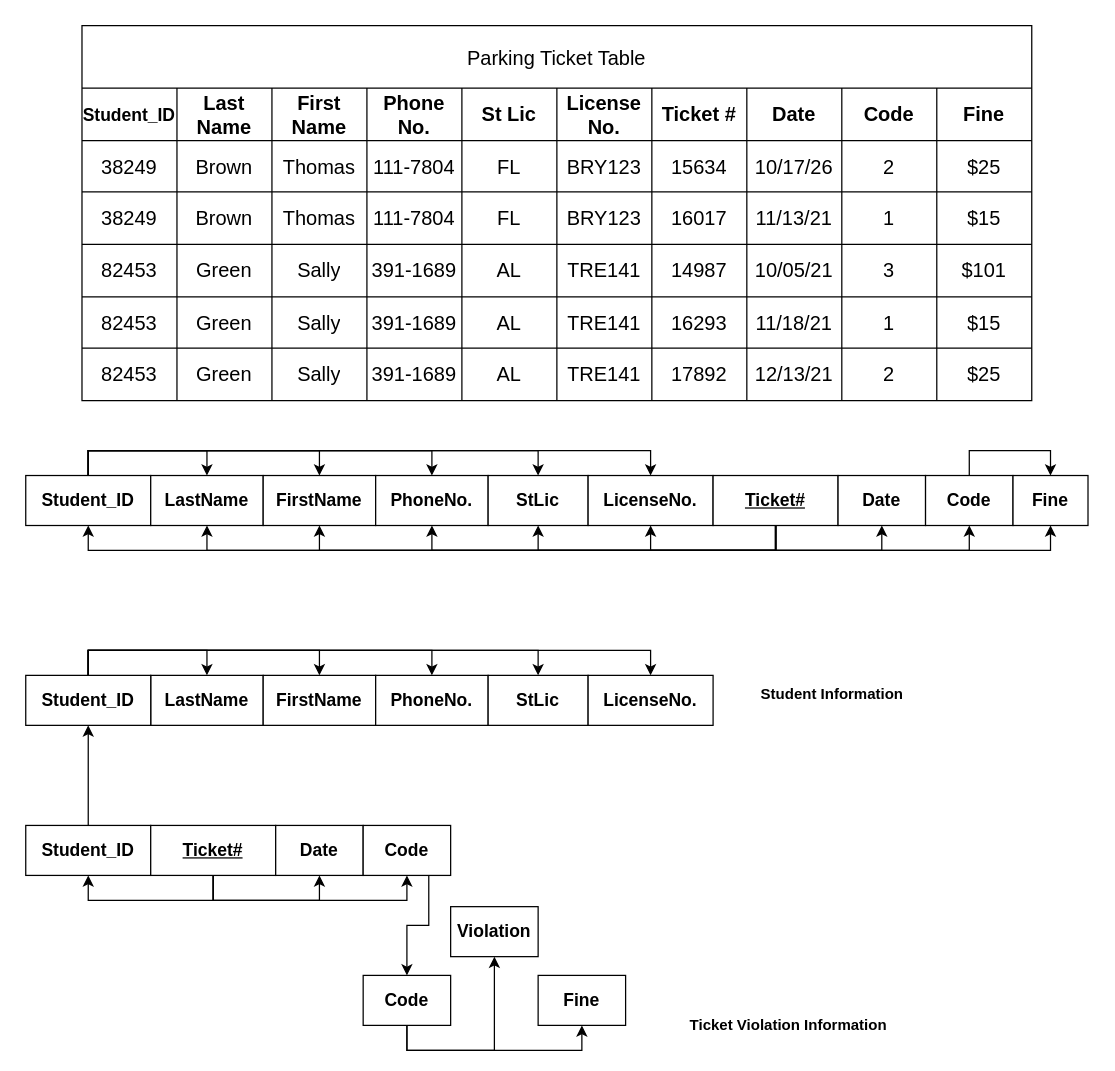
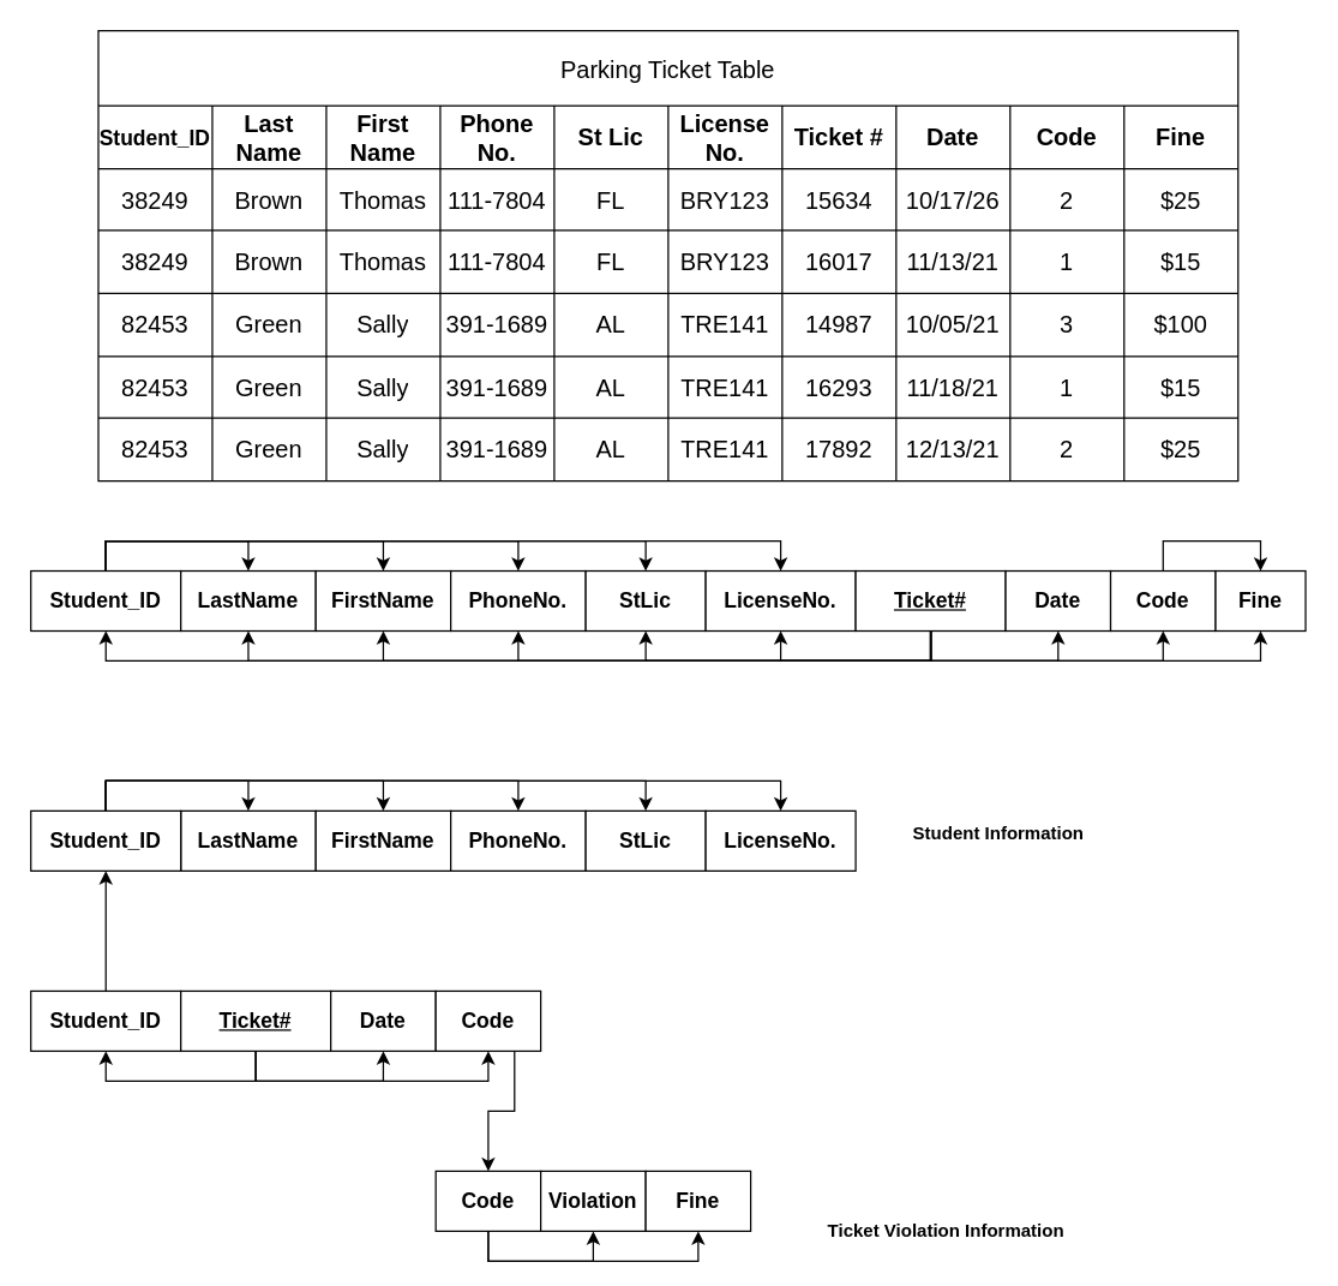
- <mxCell id="46" value="$101" style="shape=partialRectangle;html=1;whiteSpace=wrap;connectable=0;strokeColor=inherit;overflow=hidden;fillColor=none;top=0;left=0;bottom=0;right=0;pointerEvents=1;fontSize=16;" vertex="1" parent="36"><mxGeometry x="684" width="76" height="42" as="geometry"><mxRectangle width="76" height="42" as="alternateBounds" /></mxGeometry></mxCell>
+ <mxCell id="46" value="$100" style="shape=partialRectangle;html=1;whiteSpace=wrap;connectable=0;strokeColor=inherit;overflow=hidden;fillColor=none;top=0;left=0;bottom=0;right=0;pointerEvents=1;fontSize=16;" vertex="1" parent="36"><mxGeometry x="684" width="76" height="42" as="geometry"><mxRectangle width="76" height="42" as="alternateBounds" /></mxGeometry></mxCell>
- <mxCell id="118" value="&lt;b&gt;&lt;font style=&quot;font-size: 14px;&quot;&gt;Violation&lt;/font&gt;&lt;/b&gt;" style="rounded=0;whiteSpace=wrap;html=1;" vertex="1" parent="1"><mxGeometry x="360" y="725" width="70" height="40" as="geometry" /></mxCell>
+ <mxCell id="118" value="&lt;b&gt;&lt;font style=&quot;font-size: 14px;&quot;&gt;Violation&lt;/font&gt;&lt;/b&gt;" style="rounded=0;whiteSpace=wrap;html=1;" vertex="1" parent="1"><mxGeometry x="360" y="780" width="70" height="40" as="geometry" /></mxCell>
